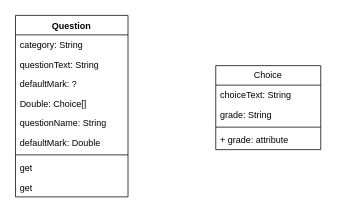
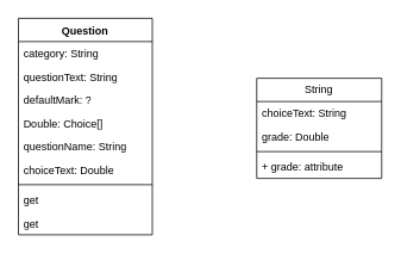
- <mxCell id="12" value="Choice" style="swimlane;fontStyle=0;childLayout=stackLayout;horizontal=1;startSize=26;fillColor=none;horizontalStack=0;resizeParent=1;resizeParentMax=0;resizeLast=0;collapsible=1;marginBottom=0;whiteSpace=wrap;html=1;" vertex="1" parent="1"><mxGeometry x="287" y="87" width="140" height="112" as="geometry" /></mxCell>
+ <mxCell id="12" value="String" style="swimlane;fontStyle=0;childLayout=stackLayout;horizontal=1;startSize=26;fillColor=none;horizontalStack=0;resizeParent=1;resizeParentMax=0;resizeLast=0;collapsible=1;marginBottom=0;whiteSpace=wrap;html=1;" vertex="1" parent="1"><mxGeometry x="287" y="87" width="140" height="112" as="geometry" /></mxCell>
- <mxCell id="14" value="grade: String" style="text;strokeColor=none;fillColor=none;align=left;verticalAlign=top;spacingLeft=4;spacingRight=4;overflow=hidden;rotatable=0;points=[[0,0.5],[1,0.5]];portConstraint=eastwest;whiteSpace=wrap;html=1;" vertex="1" parent="12"><mxGeometry y="52" width="140" height="26" as="geometry" /></mxCell>
+ <mxCell id="14" value="grade: Double" style="text;strokeColor=none;fillColor=none;align=left;verticalAlign=top;spacingLeft=4;spacingRight=4;overflow=hidden;rotatable=0;points=[[0,0.5],[1,0.5]];portConstraint=eastwest;whiteSpace=wrap;html=1;" vertex="1" parent="12"><mxGeometry y="52" width="140" height="26" as="geometry" /></mxCell>
- <mxCell id="8" value="defaultMark: Double" style="text;strokeColor=none;fillColor=none;align=left;verticalAlign=top;spacingLeft=4;spacingRight=4;overflow=hidden;rotatable=0;points=[[0,0.5],[1,0.5]];portConstraint=eastwest;whiteSpace=wrap;html=1;" vertex="1" parent="2"><mxGeometry y="156" width="150" height="26" as="geometry" /></mxCell>
+ <mxCell id="8" value="choiceText: Double" style="text;strokeColor=none;fillColor=none;align=left;verticalAlign=top;spacingLeft=4;spacingRight=4;overflow=hidden;rotatable=0;points=[[0,0.5],[1,0.5]];portConstraint=eastwest;whiteSpace=wrap;html=1;" vertex="1" parent="2"><mxGeometry y="156" width="150" height="26" as="geometry" /></mxCell>
